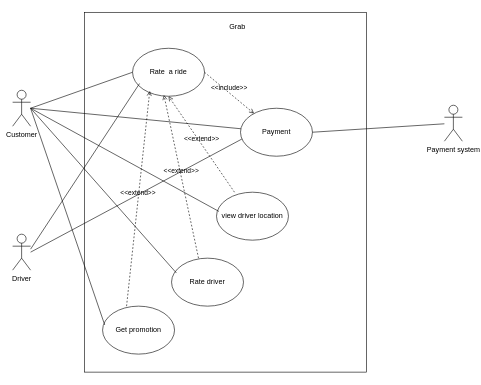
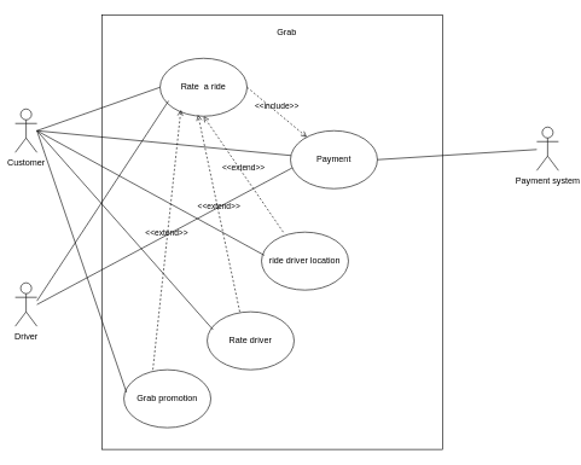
- <mxCell id="8" value="view driver location" style="ellipse;whiteSpace=wrap;html=1;" vertex="1" parent="1"><mxGeometry x="360" y="320" width="120" height="80" as="geometry" /></mxCell>
+ <mxCell id="8" value="ride driver location" style="ellipse;whiteSpace=wrap;html=1;" vertex="1" parent="1"><mxGeometry x="360" y="320" width="120" height="80" as="geometry" /></mxCell>
- <mxCell id="10" value="Get promotion" style="ellipse;whiteSpace=wrap;html=1;" vertex="1" parent="1"><mxGeometry x="170" y="510" width="120" height="80" as="geometry" /></mxCell>
+ <mxCell id="10" value="Grab promotion" style="ellipse;whiteSpace=wrap;html=1;" vertex="1" parent="1"><mxGeometry x="170" y="510" width="120" height="80" as="geometry" /></mxCell>
